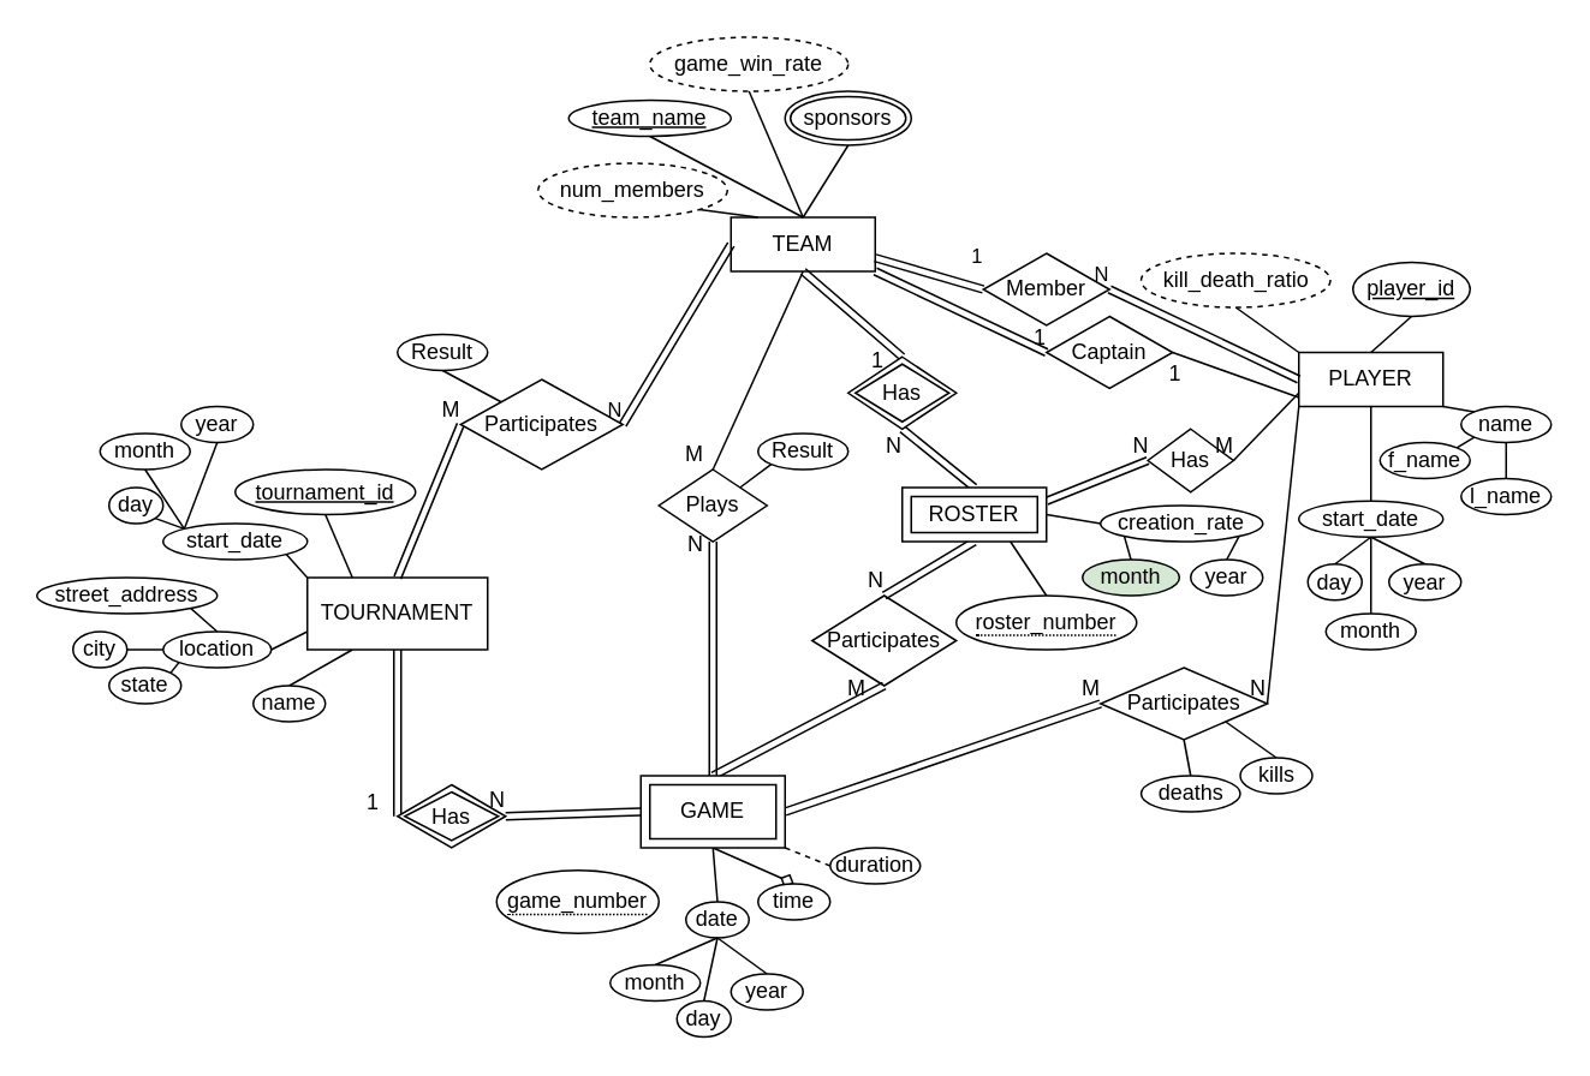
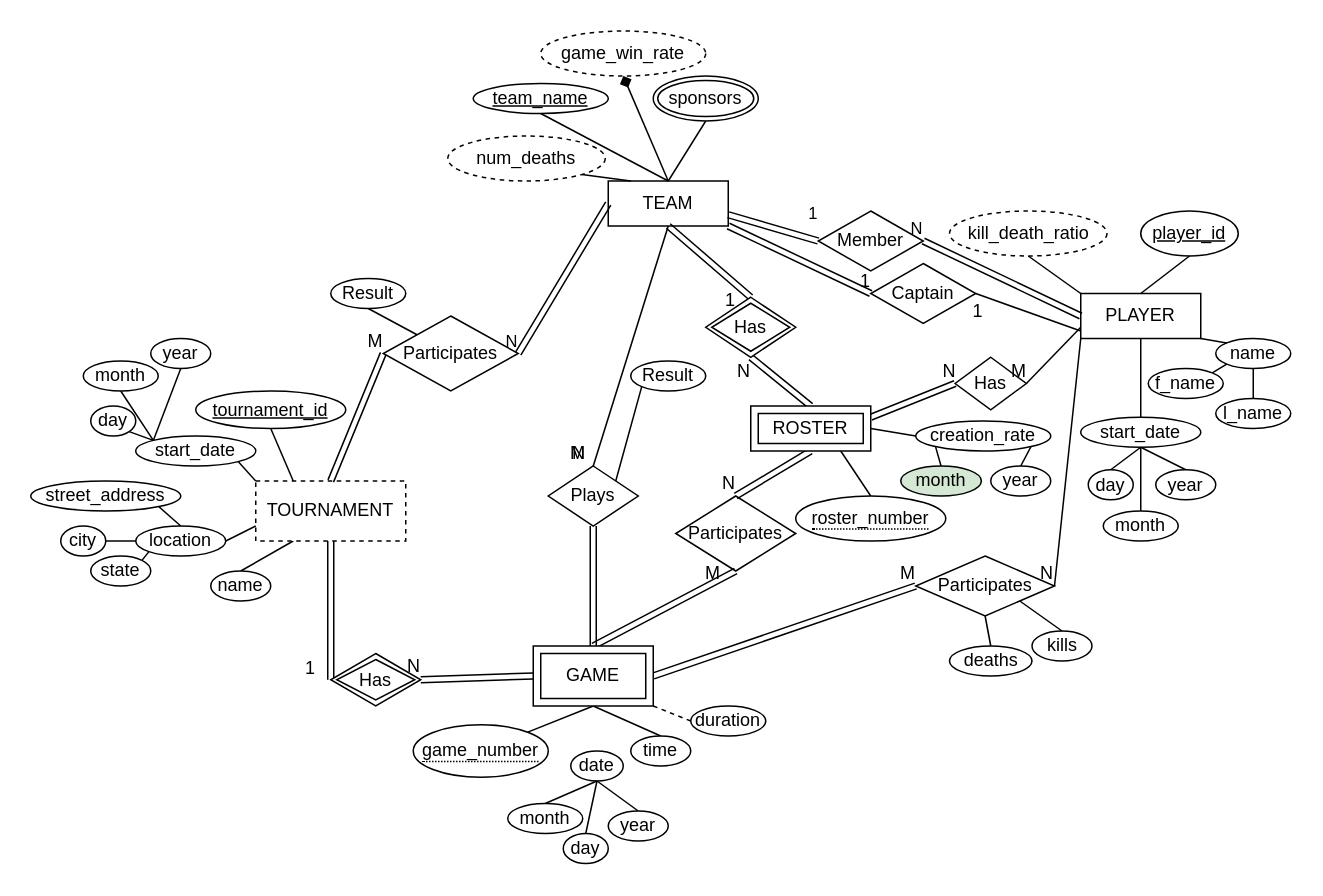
- <mxCell id="64" value="" style="endArrow=none;html=1;rounded=0;fontSize=12;entryX=0.5;entryY=1;entryDx=0;entryDy=0;exitX=0.5;exitY=0;exitDx=0;exitDy=0;" edge="1" parent="1" source="4" target="63"><mxGeometry relative="1" as="geometry"><mxPoint x="360" y="380" as="sourcePoint" /><mxPoint x="520" y="380" as="targetPoint" /></mxGeometry></mxCell>
+ <mxCell id="64" value="" style="endArrow=diamond;html=1;rounded=0;fontSize=12;entryX=0.5;entryY=1;entryDx=0;entryDy=0;exitX=0.5;exitY=0;exitDx=0;exitDy=0;" edge="1" parent="1" source="4" target="63"><mxGeometry relative="1" as="geometry"><mxPoint x="360" y="380" as="sourcePoint" /><mxPoint x="520" y="380" as="targetPoint" /></mxGeometry></mxCell>
- <mxCell id="13" value="num_members" style="ellipse;whiteSpace=wrap;html=1;align=center;dashed=1;" parent="1" vertex="1"><mxGeometry x="298" y="90" width="105" height="30" as="geometry" /></mxCell>
+ <mxCell id="13" value="num_deaths" style="ellipse;whiteSpace=wrap;html=1;align=center;dashed=1;" parent="1" vertex="1"><mxGeometry x="298" y="90" width="105" height="30" as="geometry" /></mxCell>
- <mxCell id="7" value="player_id" style="ellipse;whiteSpace=wrap;html=1;align=center;fontStyle=4;" parent="1" vertex="1"><mxGeometry x="750" y="145" width="65" height="30" as="geometry" /></mxCell>
+ <mxCell id="7" value="player_id" style="ellipse;whiteSpace=wrap;html=1;align=center;fontStyle=4;" parent="1" vertex="1"><mxGeometry x="760" y="140" width="65" height="30" as="geometry" /></mxCell>
- <mxCell id="29" value="Plays" style="shape=rhombus;perimeter=rhombusPerimeter;whiteSpace=wrap;html=1;align=center;" parent="1" vertex="1"><mxGeometry x="365" y="260" width="60" height="40" as="geometry" /></mxCell>
+ <mxCell id="29" value="Plays" style="shape=rhombus;perimeter=rhombusPerimeter;whiteSpace=wrap;html=1;align=center;" parent="1" vertex="1"><mxGeometry x="365" y="310" width="60" height="40" as="geometry" /></mxCell>
- <mxCell id="6" value="TOURNAMENT" style="whiteSpace=wrap;html=1;align=center;" parent="1" vertex="1"><mxGeometry x="170" y="320" width="100" height="40" as="geometry" /></mxCell>
+ <mxCell id="6" value="TOURNAMENT" style="whiteSpace=wrap;html=1;align=center;dashed=1;" parent="1" vertex="1"><mxGeometry x="170" y="320" width="100" height="40" as="geometry" /></mxCell>
- <mxCell id="102" style="edgeStyle=none;rounded=0;orthogonalLoop=1;jettySize=auto;html=1;exitX=0.5;exitY=1;exitDx=0;exitDy=0;entryX=0.5;entryY=0;entryDx=0;entryDy=0;fontSize=12;endArrow=none;endFill=0;" edge="1" parent="1" source="105" target="108"><mxGeometry relative="1" as="geometry" /></mxCell>
+ <mxCell id="102" style="edgeStyle=none;rounded=0;orthogonalLoop=1;jettySize=auto;html=1;exitX=0.5;exitY=1;exitDx=0;exitDy=0;fontSize=12;endArrow=none;endFill=0;" edge="1" parent="1" source="105" target="119"><mxGeometry relative="1" as="geometry" /></mxCell>
- <mxCell id="103" style="edgeStyle=none;rounded=0;orthogonalLoop=1;jettySize=auto;html=1;exitX=0.5;exitY=1;exitDx=0;exitDy=0;entryX=0.5;entryY=0;entryDx=0;entryDy=0;fontSize=12;endArrow=diamond;endFill=0;" edge="1" parent="1" source="105" target="115"><mxGeometry relative="1" as="geometry" /></mxCell>
+ <mxCell id="103" style="edgeStyle=none;rounded=0;orthogonalLoop=1;jettySize=auto;html=1;exitX=0.5;exitY=1;exitDx=0;exitDy=0;entryX=0.5;entryY=0;entryDx=0;entryDy=0;fontSize=12;endArrow=none;endFill=0;" edge="1" parent="1" source="105" target="115"><mxGeometry relative="1" as="geometry" /></mxCell>
